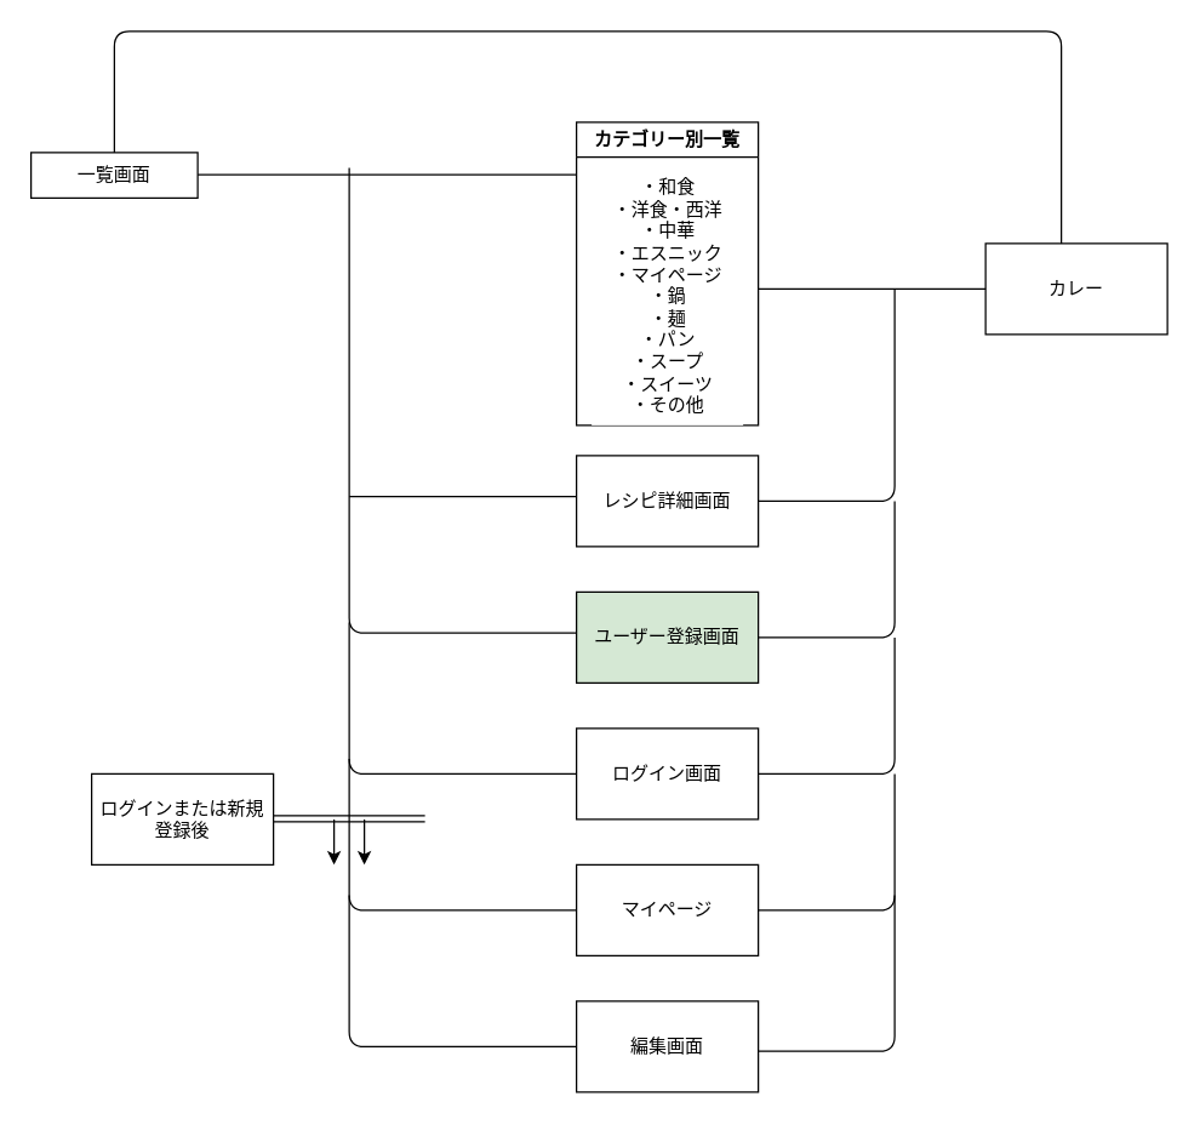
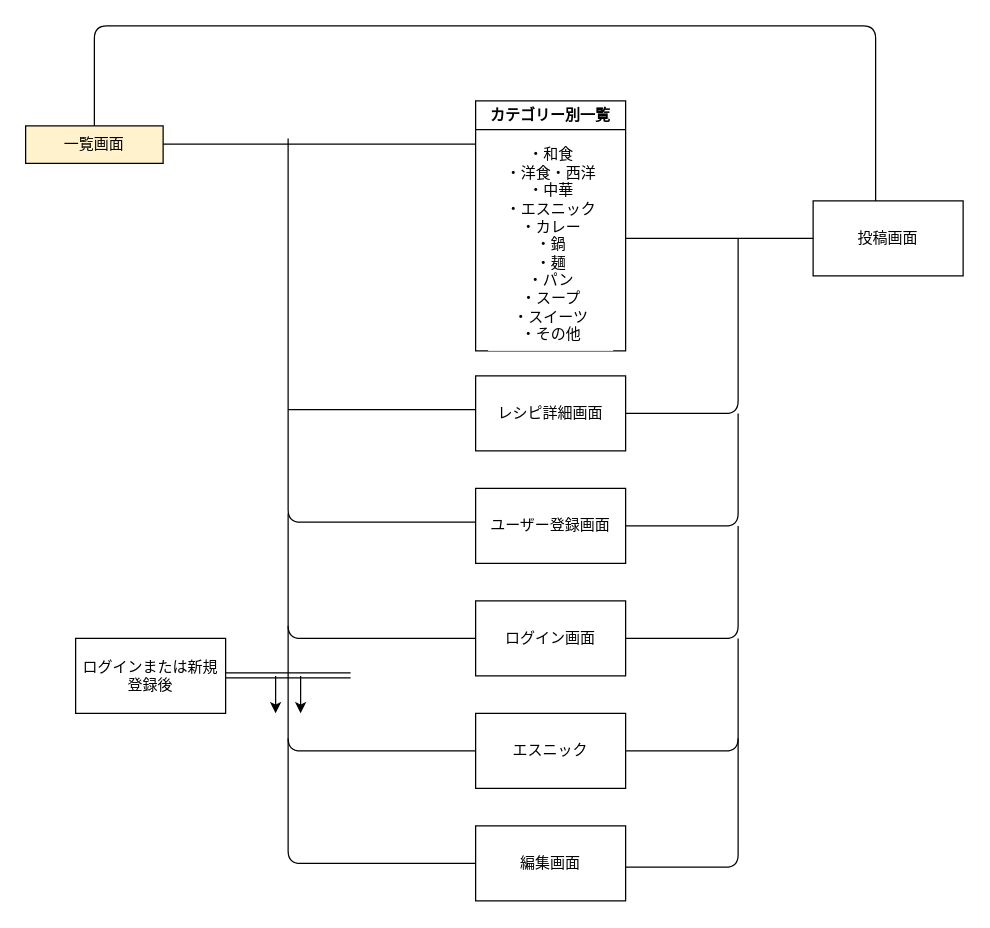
- <mxCell id="2" value="一覧画面" style="rounded=0;whiteSpace=wrap;html=1;" vertex="1" parent="1"><mxGeometry x="20" y="100" width="110" height="30" as="geometry" /></mxCell>
+ <mxCell id="2" value="一覧画面" style="rounded=0;whiteSpace=wrap;html=1;fillColor=#fff2cc;" vertex="1" parent="1"><mxGeometry x="20" y="100" width="110" height="30" as="geometry" /></mxCell>
- <mxCell id="15" value="カレー" style="whiteSpace=wrap;html=1;align=center;treeFolding=1;treeMoving=1;newEdgeStyle={&quot;edgeStyle&quot;:&quot;elbowEdgeStyle&quot;,&quot;startArrow&quot;:&quot;none&quot;,&quot;endArrow&quot;:&quot;none&quot;};fillColor=default;" vertex="1" parent="1"><mxGeometry x="650" y="160" width="120" height="60" as="geometry" /></mxCell>
+ <mxCell id="15" value="投稿画面" style="whiteSpace=wrap;html=1;align=center;treeFolding=1;treeMoving=1;newEdgeStyle={&quot;edgeStyle&quot;:&quot;elbowEdgeStyle&quot;,&quot;startArrow&quot;:&quot;none&quot;,&quot;endArrow&quot;:&quot;none&quot;};fillColor=default;" vertex="1" parent="1"><mxGeometry x="650" y="160" width="120" height="60" as="geometry" /></mxCell>
- <mxCell id="4" value="・和食&lt;br&gt;・洋食・西洋&lt;br&gt;・中華&lt;br&gt;・エスニック&lt;br&gt;・マイページ&lt;br&gt;・鍋&lt;br&gt;・麺&lt;br&gt;・パン&lt;br&gt;・スープ&lt;br&gt;・スイーツ&lt;br&gt;・その他" style="text;html=1;align=center;verticalAlign=middle;resizable=0;points=[];autosize=1;strokeColor=none;fillColor=default;" vertex="1" parent="3"><mxGeometry x="10" y="30" width="100" height="170" as="geometry" /></mxCell>
+ <mxCell id="4" value="・和食&lt;br&gt;・洋食・西洋&lt;br&gt;・中華&lt;br&gt;・エスニック&lt;br&gt;・カレー&lt;br&gt;・鍋&lt;br&gt;・麺&lt;br&gt;・パン&lt;br&gt;・スープ&lt;br&gt;・スイーツ&lt;br&gt;・その他" style="text;html=1;align=center;verticalAlign=middle;resizable=0;points=[];autosize=1;strokeColor=none;fillColor=default;" vertex="1" parent="3"><mxGeometry x="10" y="30" width="100" height="170" as="geometry" /></mxCell>
- <mxCell id="9" value="ユーザー登録画面" style="whiteSpace=wrap;html=1;align=center;treeFolding=1;treeMoving=1;newEdgeStyle={&quot;edgeStyle&quot;:&quot;elbowEdgeStyle&quot;,&quot;startArrow&quot;:&quot;none&quot;,&quot;endArrow&quot;:&quot;none&quot;};fillColor=#d5e8d4;" vertex="1" parent="1"><mxGeometry x="380" y="390" width="120" height="60" as="geometry" /></mxCell>
+ <mxCell id="9" value="ユーザー登録画面" style="whiteSpace=wrap;html=1;align=center;treeFolding=1;treeMoving=1;newEdgeStyle={&quot;edgeStyle&quot;:&quot;elbowEdgeStyle&quot;,&quot;startArrow&quot;:&quot;none&quot;,&quot;endArrow&quot;:&quot;none&quot;};" vertex="1" parent="1"><mxGeometry x="380" y="390" width="120" height="60" as="geometry" /></mxCell>
- <mxCell id="16" value="マイページ" style="whiteSpace=wrap;html=1;align=center;treeFolding=1;treeMoving=1;newEdgeStyle={&quot;edgeStyle&quot;:&quot;elbowEdgeStyle&quot;,&quot;startArrow&quot;:&quot;none&quot;,&quot;endArrow&quot;:&quot;none&quot;};fillColor=default;" vertex="1" parent="1"><mxGeometry x="380" y="570" width="120" height="60" as="geometry" /></mxCell>
+ <mxCell id="16" value="エスニック" style="whiteSpace=wrap;html=1;align=center;treeFolding=1;treeMoving=1;newEdgeStyle={&quot;edgeStyle&quot;:&quot;elbowEdgeStyle&quot;,&quot;startArrow&quot;:&quot;none&quot;,&quot;endArrow&quot;:&quot;none&quot;};fillColor=default;" vertex="1" parent="1"><mxGeometry x="380" y="570" width="120" height="60" as="geometry" /></mxCell>
